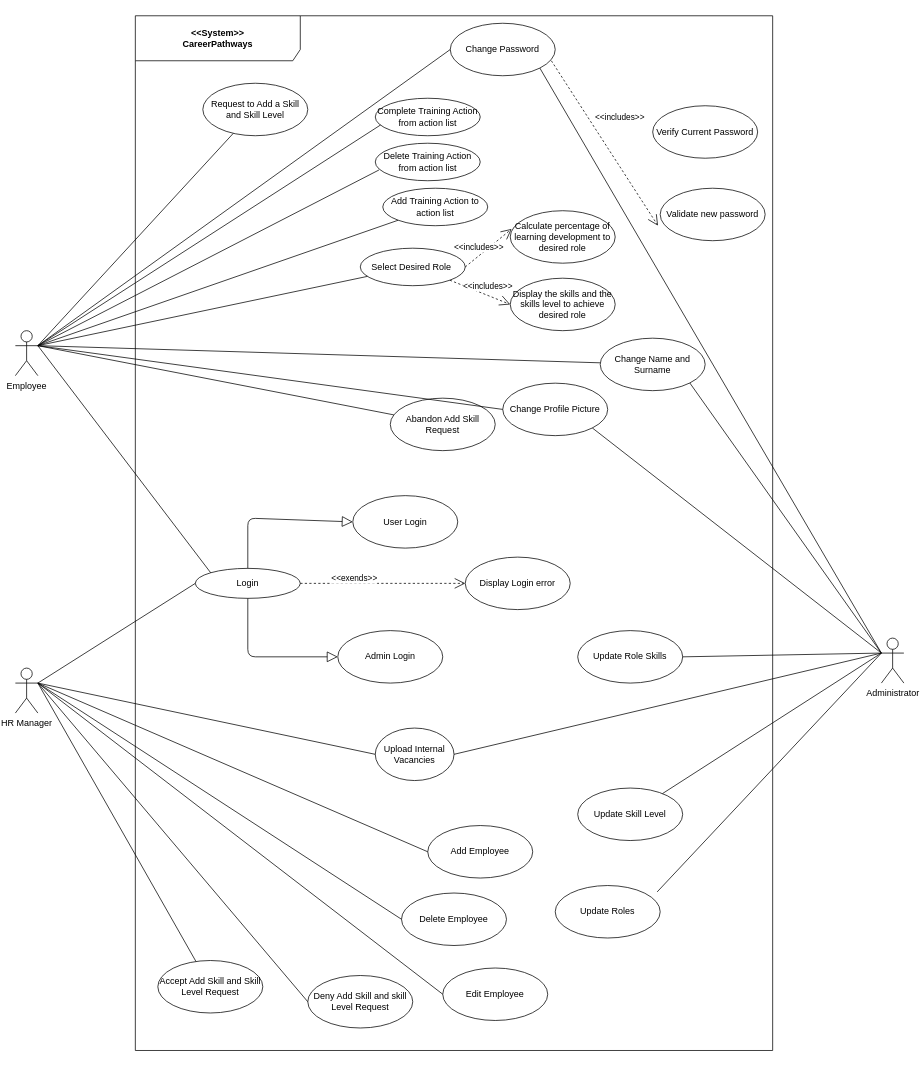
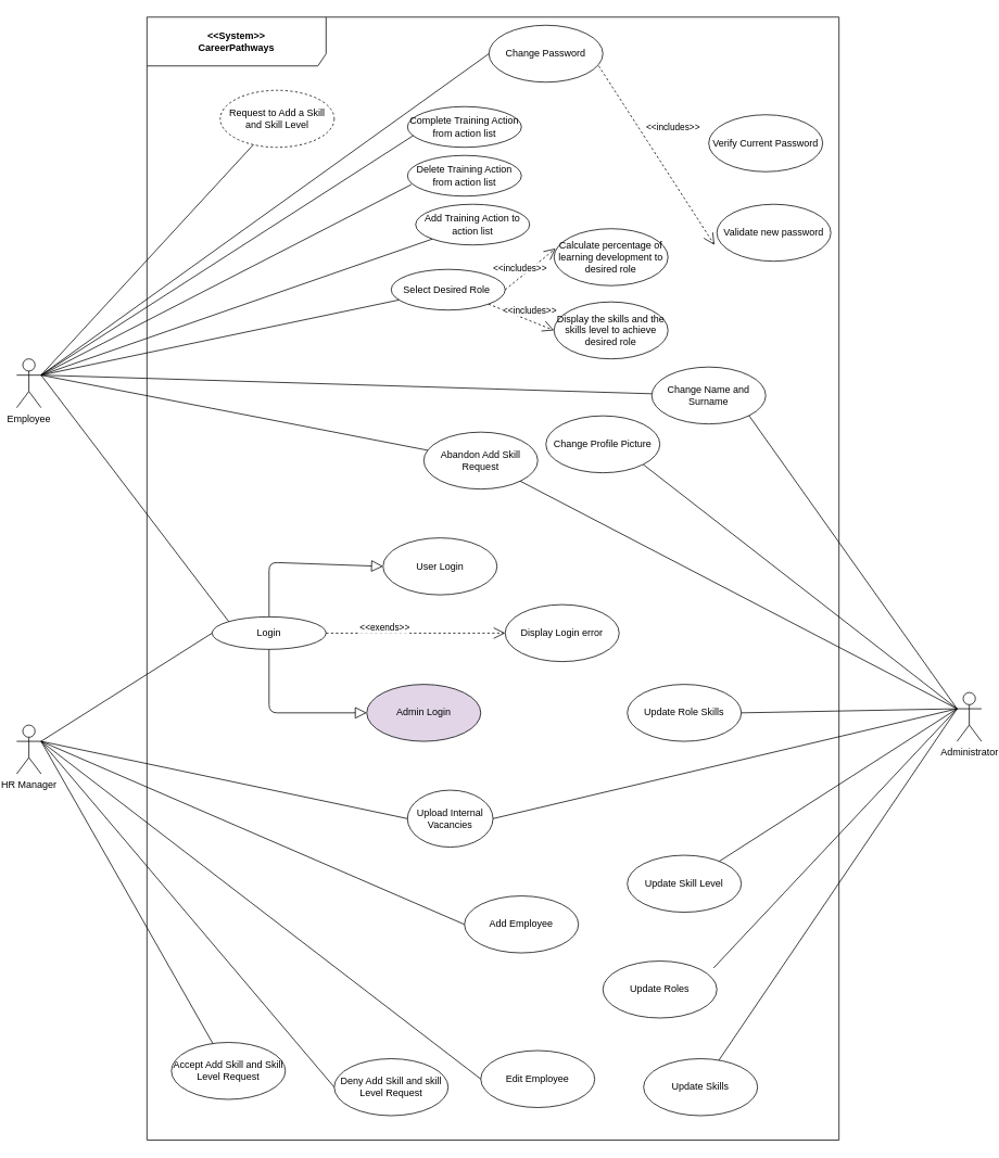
- <mxCell id="18" value="Request to Add a Skill and Skill Level" style="ellipse;whiteSpace=wrap;html=1;" vertex="1" parent="1"><mxGeometry x="270" y="110" width="140" height="70" as="geometry" /></mxCell>
+ <mxCell id="18" value="Request to Add a Skill and Skill Level" style="ellipse;whiteSpace=wrap;html=1;dashed=1;" vertex="1" parent="1"><mxGeometry x="270" y="110" width="140" height="70" as="geometry" /></mxCell>
- <mxCell id="61" value="" style="endArrow=none;endFill=0;endSize=12;html=1;entryX=1;entryY=1;entryDx=0;entryDy=0;exitX=0;exitY=0.333;exitDx=0;exitDy=0;exitPerimeter=0;" edge="1" parent="1" source="5" target="12"><mxGeometry width="160" relative="1" as="geometry"><mxPoint x="1200" y="730" as="sourcePoint" /><mxPoint x="750" y="560" as="targetPoint" /></mxGeometry></mxCell>
+ <mxCell id="61" value="" style="endArrow=none;endFill=0;endSize=12;html=1;exitX=0;exitY=0.333;exitDx=0;exitDy=0;exitPerimeter=0;" edge="1" parent="1" source="5" target="19"><mxGeometry width="160" relative="1" as="geometry"><mxPoint x="1200" y="730" as="sourcePoint" /><mxPoint x="750" y="560" as="targetPoint" /></mxGeometry></mxCell>
- <mxCell id="45" value="" style="endArrow=none;endFill=0;endSize=12;html=1;exitX=1;exitY=0.333;exitDx=0;exitDy=0;exitPerimeter=0;entryX=0;entryY=0.5;entryDx=0;entryDy=0;" edge="1" parent="1" source="3" target="16"><mxGeometry width="160" relative="1" as="geometry"><mxPoint x="360" y="570" as="sourcePoint" /><mxPoint x="520" y="570" as="targetPoint" /></mxGeometry></mxCell>
- <mxCell id="65" value="Admin Login" style="ellipse;whiteSpace=wrap;html=1;" vertex="1" parent="1"><mxGeometry x="450" y="840" width="140" height="70" as="geometry" /></mxCell>
+ <mxCell id="65" value="Admin Login" style="ellipse;whiteSpace=wrap;html=1;fillColor=#e1d5e7;" vertex="1" parent="1"><mxGeometry x="450" y="840" width="140" height="70" as="geometry" /></mxCell>
- <mxCell id="29" value="" style="endArrow=none;endFill=0;endSize=12;html=1;entryX=0;entryY=0.5;entryDx=0;entryDy=0;exitX=1;exitY=0.333;exitDx=0;exitDy=0;exitPerimeter=0;" edge="1" parent="1" source="4" target="21"><mxGeometry width="160" relative="1" as="geometry"><mxPoint x="90" y="930" as="sourcePoint" /><mxPoint x="210" y="960" as="targetPoint" /></mxGeometry></mxCell>
+ <mxCell id="35" value="" style="endArrow=none;endFill=0;endSize=12;html=1;exitX=0;exitY=0.333;exitDx=0;exitDy=0;exitPerimeter=0;" edge="1" parent="1" source="5" target="32"><mxGeometry width="160" relative="1" as="geometry"><mxPoint x="720" y="1070" as="sourcePoint" /><mxPoint x="880" y="1070" as="targetPoint" /></mxGeometry></mxCell>
- <mxCell id="21" value="Delete Employee" style="ellipse;whiteSpace=wrap;html=1;" vertex="1" parent="1"><mxGeometry x="535" y="1190" width="140" height="70" as="geometry" /></mxCell>
+ <mxCell id="32" value="Update Skills" style="ellipse;whiteSpace=wrap;html=1;" vertex="1" parent="1"><mxGeometry x="790" y="1300" width="140" height="70" as="geometry" /></mxCell>
